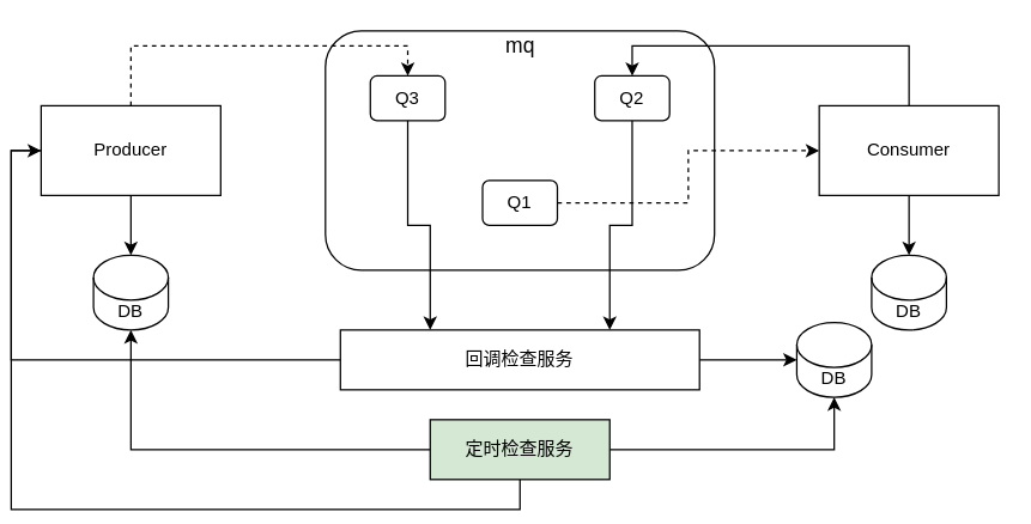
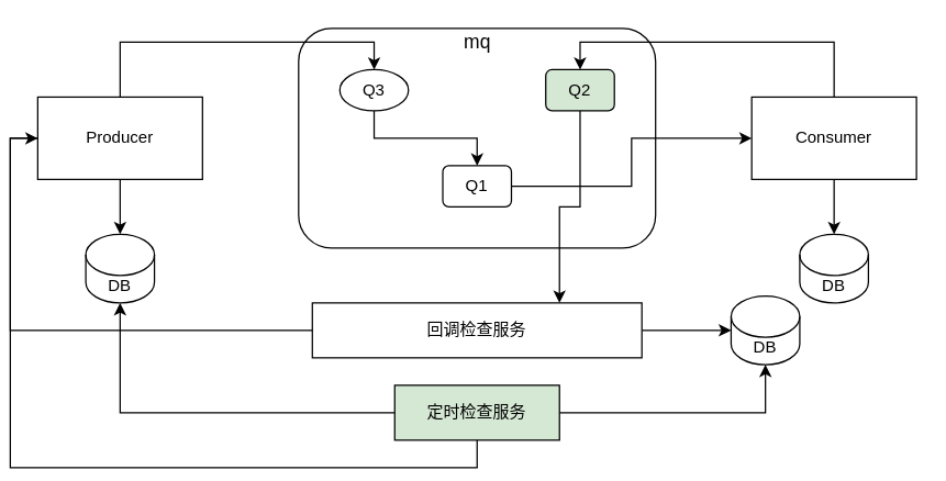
- <mxCell id="4" style="edgeStyle=orthogonalEdgeStyle;rounded=0;orthogonalLoop=1;jettySize=auto;html=1;exitX=0.5;exitY=0;exitDx=0;exitDy=0;entryX=0.5;entryY=0;entryDx=0;entryDy=0;dashed=1;" edge="1" parent="1" source="5" target="7"><mxGeometry relative="1" as="geometry" /></mxCell>
+ <mxCell id="4" style="edgeStyle=orthogonalEdgeStyle;rounded=0;orthogonalLoop=1;jettySize=auto;html=1;exitX=0.5;exitY=0;exitDx=0;exitDy=0;entryX=0.5;entryY=0;entryDx=0;entryDy=0;" edge="1" parent="1" source="5" target="7"><mxGeometry relative="1" as="geometry" /></mxCell>
- <mxCell id="7" value="Q3" style="rounded=1;whiteSpace=wrap;html=1;" vertex="1" parent="1"><mxGeometry x="240" y="50" width="50" height="30" as="geometry" /></mxCell>
+ <mxCell id="7" value="Q3" style="ellipse;whiteSpace=wrap;html=1;" vertex="1" parent="1"><mxGeometry x="240" y="50" width="50" height="30" as="geometry" /></mxCell>
- <mxCell id="11" value="Q2" style="rounded=1;whiteSpace=wrap;html=1;" vertex="1" parent="1"><mxGeometry x="390" y="50" width="50" height="30" as="geometry" /></mxCell>
+ <mxCell id="11" value="Q2" style="rounded=1;whiteSpace=wrap;html=1;fillColor=#d5e8d4;" vertex="1" parent="1"><mxGeometry x="390" y="50" width="50" height="30" as="geometry" /></mxCell>
- <mxCell id="8" style="edgeStyle=orthogonalEdgeStyle;rounded=0;orthogonalLoop=1;jettySize=auto;html=1;exitX=1;exitY=0.5;exitDx=0;exitDy=0;entryX=0;entryY=0.5;entryDx=0;entryDy=0;dashed=1;" edge="1" parent="1" source="9" target="15"><mxGeometry relative="1" as="geometry" /></mxCell>
+ <mxCell id="8" style="edgeStyle=orthogonalEdgeStyle;rounded=0;orthogonalLoop=1;jettySize=auto;html=1;exitX=1;exitY=0.5;exitDx=0;exitDy=0;entryX=0;entryY=0.5;entryDx=0;entryDy=0;" edge="1" parent="1" source="9" target="15"><mxGeometry relative="1" as="geometry" /></mxCell>
- <mxCell id="6" style="edgeStyle=orthogonalEdgeStyle;rounded=0;orthogonalLoop=1;jettySize=auto;html=1;exitX=0.5;exitY=1;exitDx=0;exitDy=0;entryX=0.25;entryY=0;entryDx=0;entryDy=0;" edge="1" parent="1" source="7" target="22"><mxGeometry relative="1" as="geometry" /></mxCell>
+ <mxCell id="6" style="edgeStyle=orthogonalEdgeStyle;rounded=0;orthogonalLoop=1;jettySize=auto;html=1;exitX=0.5;exitY=1;exitDx=0;exitDy=0;" edge="1" parent="1" source="7" target="9"><mxGeometry relative="1" as="geometry" /></mxCell>
